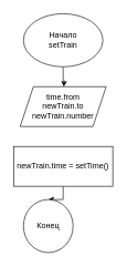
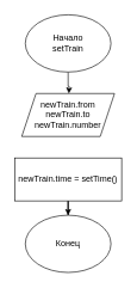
- <mxCell id="4" value="time.from&lt;br&gt;newTrain.to&lt;br&gt;newTrain.number" style="shape=parallelogram;perimeter=parallelogramPerimeter;whiteSpace=wrap;html=1;fixedSize=1;" parent="1" vertex="1"><mxGeometry x="30" y="130" width="130" height="60" as="geometry" /></mxCell>
+ <mxCell id="4" value="newTrain.from&lt;br&gt;newTrain.to&lt;br&gt;newTrain.number" style="shape=parallelogram;perimeter=parallelogramPerimeter;whiteSpace=wrap;html=1;fixedSize=1;" parent="1" vertex="1"><mxGeometry x="30" y="130" width="130" height="60" as="geometry" /></mxCell>
- <mxCell id="7" value="Конец" style="ellipse;whiteSpace=wrap;html=1;" parent="1" vertex="1"><mxGeometry x="35" y="300" width="75" height="80" as="geometry" /></mxCell>
+ <mxCell id="7" value="Конец" style="ellipse;whiteSpace=wrap;html=1;" parent="1" vertex="1"><mxGeometry x="35" y="300" width="120" height="80" as="geometry" /></mxCell>
